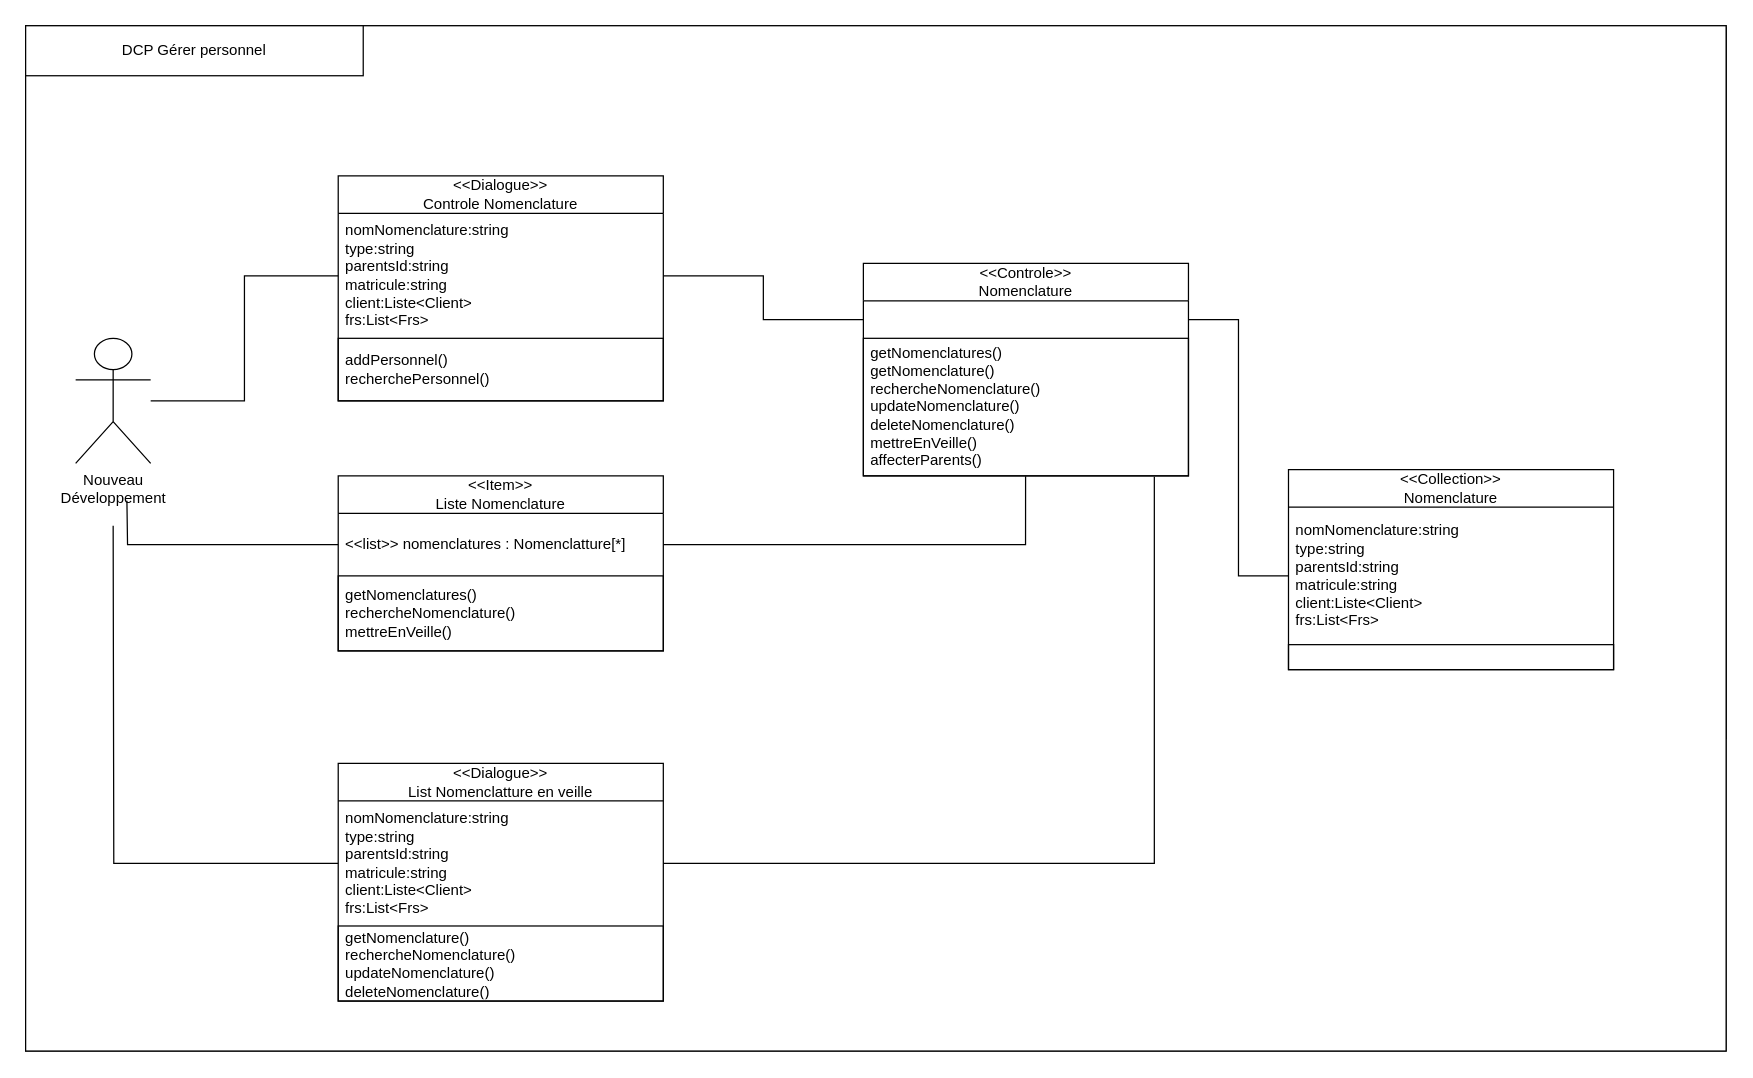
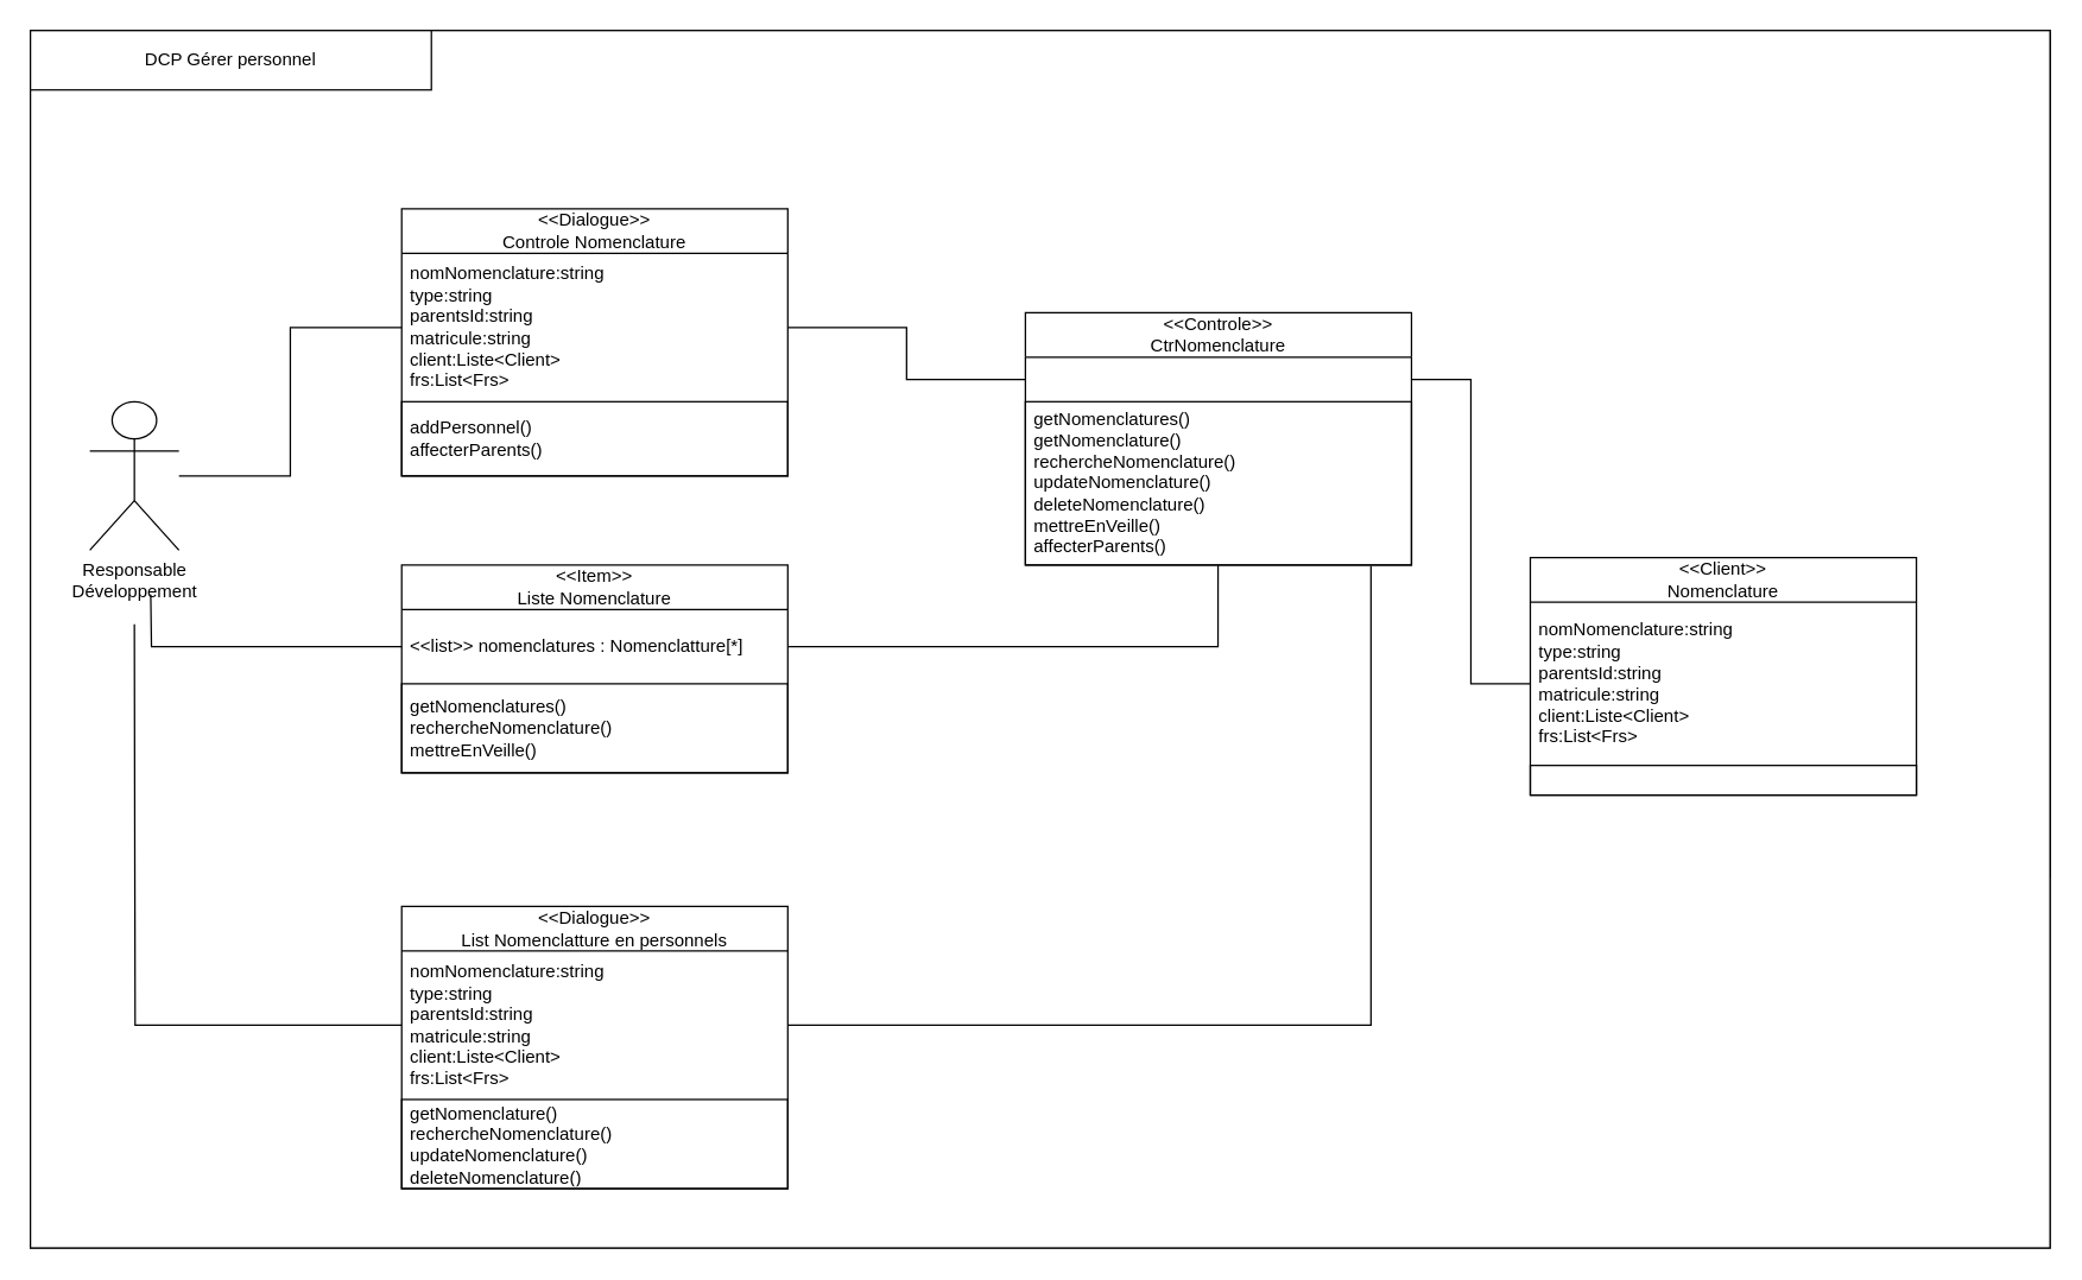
- <mxCell id="98" value="&amp;lt;&amp;lt;Controle&amp;gt;&amp;gt;&lt;br&gt;Nomenclature" style="swimlane;fontStyle=0;childLayout=stackLayout;horizontal=1;startSize=30;horizontalStack=0;resizeParent=1;resizeParentMax=0;resizeLast=0;collapsible=1;marginBottom=0;whiteSpace=wrap;html=1;strokeColor=default;" vertex="1" parent="1"><mxGeometry x="690" y="210" width="260" height="170" as="geometry" /></mxCell>
+ <mxCell id="98" value="&amp;lt;&amp;lt;Controle&amp;gt;&amp;gt;&lt;br&gt;CtrNomenclature" style="swimlane;fontStyle=0;childLayout=stackLayout;horizontal=1;startSize=30;horizontalStack=0;resizeParent=1;resizeParentMax=0;resizeLast=0;collapsible=1;marginBottom=0;whiteSpace=wrap;html=1;strokeColor=default;" vertex="1" parent="1"><mxGeometry x="690" y="210" width="260" height="170" as="geometry" /></mxCell>
- <mxCell id="94" value="addPersonnel()&lt;br&gt;recherchePersonnel()" style="text;strokeColor=default;fillColor=none;align=left;verticalAlign=middle;spacingLeft=4;spacingRight=4;overflow=hidden;points=[[0,0.5],[1,0.5]];portConstraint=eastwest;rotatable=0;whiteSpace=wrap;html=1;" vertex="1" parent="92"><mxGeometry y="130" width="260" height="50" as="geometry" /></mxCell>
+ <mxCell id="94" value="addPersonnel()&lt;br&gt;affecterParents()" style="text;strokeColor=default;fillColor=none;align=left;verticalAlign=middle;spacingLeft=4;spacingRight=4;overflow=hidden;points=[[0,0.5],[1,0.5]];portConstraint=eastwest;rotatable=0;whiteSpace=wrap;html=1;" vertex="1" parent="92"><mxGeometry y="130" width="260" height="50" as="geometry" /></mxCell>
- <mxCell id="101" value="&amp;lt;&amp;lt;Collection&amp;gt;&amp;gt;&lt;br&gt;Nomenclature" style="swimlane;fontStyle=0;childLayout=stackLayout;horizontal=1;startSize=30;horizontalStack=0;resizeParent=1;resizeParentMax=0;resizeLast=0;collapsible=1;marginBottom=0;whiteSpace=wrap;html=1;strokeColor=default;" vertex="1" parent="1"><mxGeometry x="1030" y="375" width="260" height="160" as="geometry" /></mxCell>
+ <mxCell id="101" value="&amp;lt;&amp;lt;Client&amp;gt;&amp;gt;&lt;br&gt;Nomenclature" style="swimlane;fontStyle=0;childLayout=stackLayout;horizontal=1;startSize=30;horizontalStack=0;resizeParent=1;resizeParentMax=0;resizeLast=0;collapsible=1;marginBottom=0;whiteSpace=wrap;html=1;strokeColor=default;" vertex="1" parent="1"><mxGeometry x="1030" y="375" width="260" height="160" as="geometry" /></mxCell>
- <mxCell id="90" value="Nouveau &lt;br&gt;Développement" style="shape=umlActor;verticalLabelPosition=bottom;verticalAlign=top;html=1;outlineConnect=0;" vertex="1" parent="1"><mxGeometry x="60" y="270" width="60" height="100" as="geometry" /></mxCell>
+ <mxCell id="90" value="Responsable &lt;br&gt;Développement" style="shape=umlActor;verticalLabelPosition=bottom;verticalAlign=top;html=1;outlineConnect=0;" vertex="1" parent="1"><mxGeometry x="60" y="270" width="60" height="100" as="geometry" /></mxCell>
- <mxCell id="108" value="&amp;lt;&amp;lt;Dialogue&amp;gt;&amp;gt;&lt;br&gt;List Nomenclatture en veille" style="swimlane;fontStyle=0;childLayout=stackLayout;horizontal=1;startSize=30;horizontalStack=0;resizeParent=1;resizeParentMax=0;resizeLast=0;collapsible=1;marginBottom=0;whiteSpace=wrap;html=1;strokeColor=default;" vertex="1" parent="1"><mxGeometry x="270" y="610" width="260" height="190" as="geometry" /></mxCell>
+ <mxCell id="108" value="&amp;lt;&amp;lt;Dialogue&amp;gt;&amp;gt;&lt;br&gt;List Nomenclatture en personnels" style="swimlane;fontStyle=0;childLayout=stackLayout;horizontal=1;startSize=30;horizontalStack=0;resizeParent=1;resizeParentMax=0;resizeLast=0;collapsible=1;marginBottom=0;whiteSpace=wrap;html=1;strokeColor=default;" vertex="1" parent="1"><mxGeometry x="270" y="610" width="260" height="190" as="geometry" /></mxCell>
